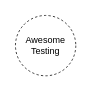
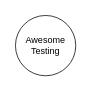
- <mxCell id="2" value="Awesome Testing" style="ellipse;whiteSpace=wrap;html=1;aspect=fixed;dashed=1;" vertex="1" parent="1"><mxGeometry x="20" y="20" width="80" height="80" as="geometry" /></mxCell>
+ <mxCell id="2" value="Awesome Testing" style="ellipse;whiteSpace=wrap;html=1;aspect=fixed;" vertex="1" parent="1"><mxGeometry x="20" y="20" width="80" height="80" as="geometry" /></mxCell>
